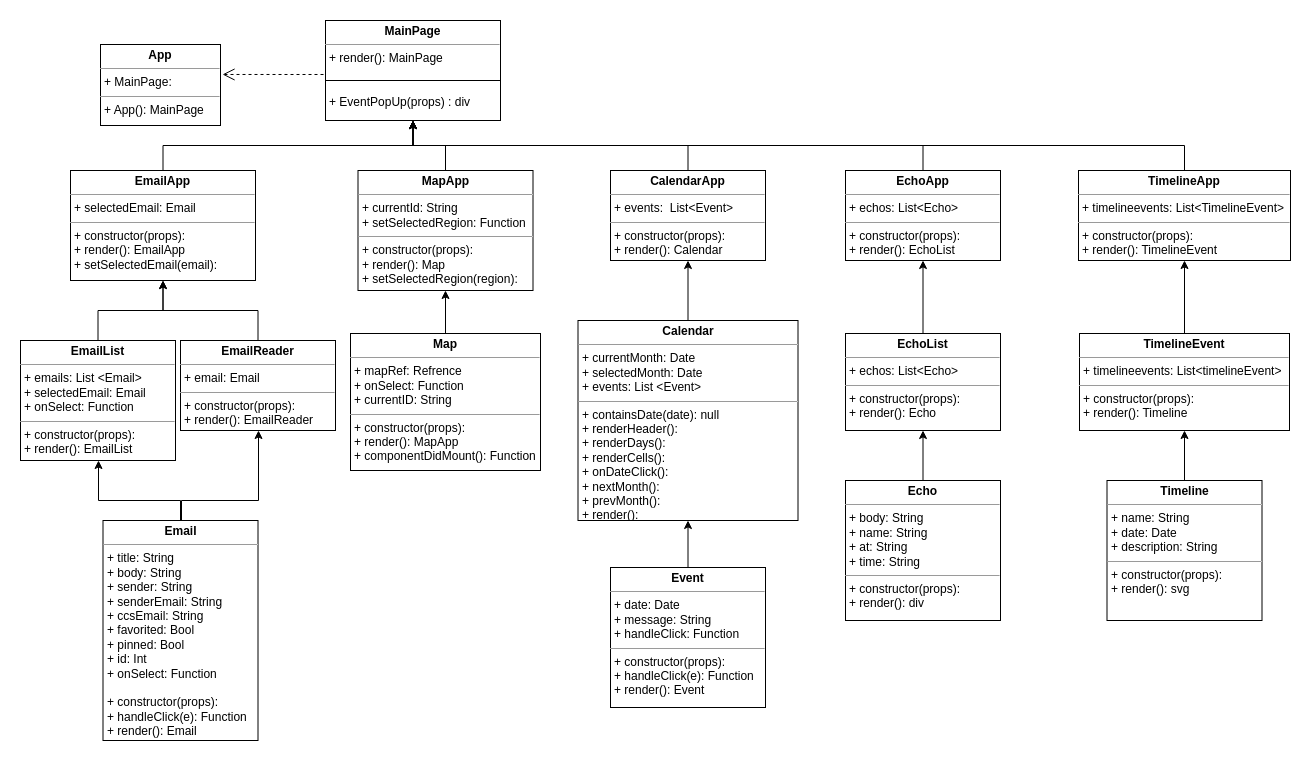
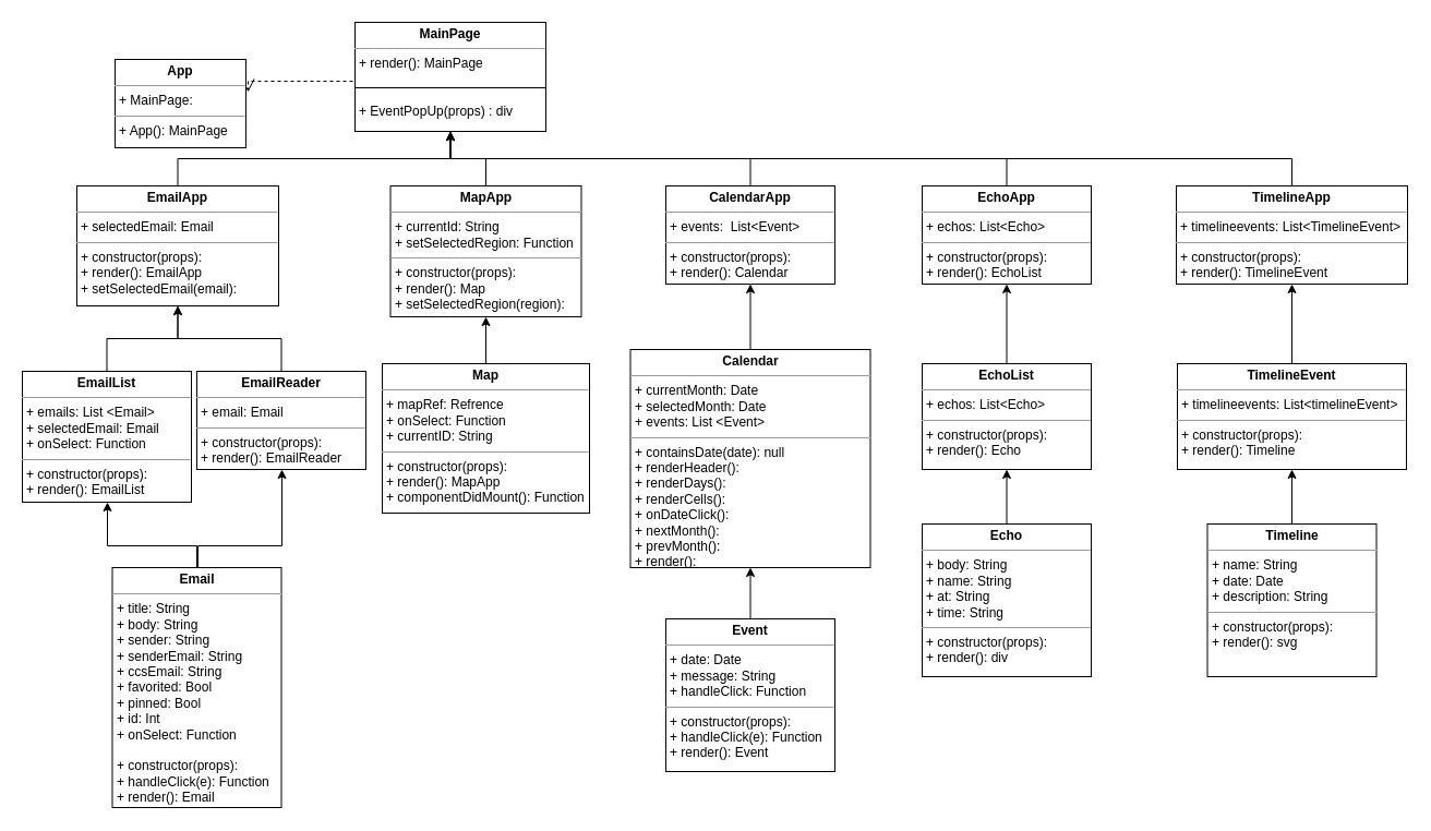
- <mxCell id="4" value="&lt;p style=&quot;margin: 0px ; margin-top: 4px ; text-align: center&quot;&gt;&lt;b&gt;App&lt;/b&gt;&lt;/p&gt;&lt;hr size=&quot;1&quot;&gt;&lt;p style=&quot;margin: 0px ; margin-left: 4px&quot;&gt;+ MainPage:&lt;br&gt;&lt;/p&gt;&lt;hr size=&quot;1&quot;&gt;&lt;p style=&quot;margin: 0px ; margin-left: 4px&quot;&gt;+ App(): MainPage&lt;br&gt;&lt;br&gt;&lt;/p&gt;" style="verticalAlign=top;align=left;overflow=fill;fontSize=12;fontFamily=Helvetica;html=1;rounded=0;shadow=0;comic=0;labelBackgroundColor=none;strokeWidth=1" parent="1" vertex="1"><mxGeometry x="100" y="44" width="120" height="81" as="geometry" /></mxCell>
+ <mxCell id="4" value="&lt;p style=&quot;margin: 0px ; margin-top: 4px ; text-align: center&quot;&gt;&lt;b&gt;App&lt;/b&gt;&lt;/p&gt;&lt;hr size=&quot;1&quot;&gt;&lt;p style=&quot;margin: 0px ; margin-left: 4px&quot;&gt;+ MainPage:&lt;br&gt;&lt;/p&gt;&lt;hr size=&quot;1&quot;&gt;&lt;p style=&quot;margin: 0px ; margin-left: 4px&quot;&gt;+ App(): MainPage&lt;br&gt;&lt;br&gt;&lt;/p&gt;" style="verticalAlign=top;align=left;overflow=fill;fontSize=12;fontFamily=Helvetica;html=1;rounded=0;shadow=0;comic=0;labelBackgroundColor=none;strokeWidth=1" parent="1" vertex="1"><mxGeometry x="105" y="54" width="120" height="81" as="geometry" /></mxCell>
